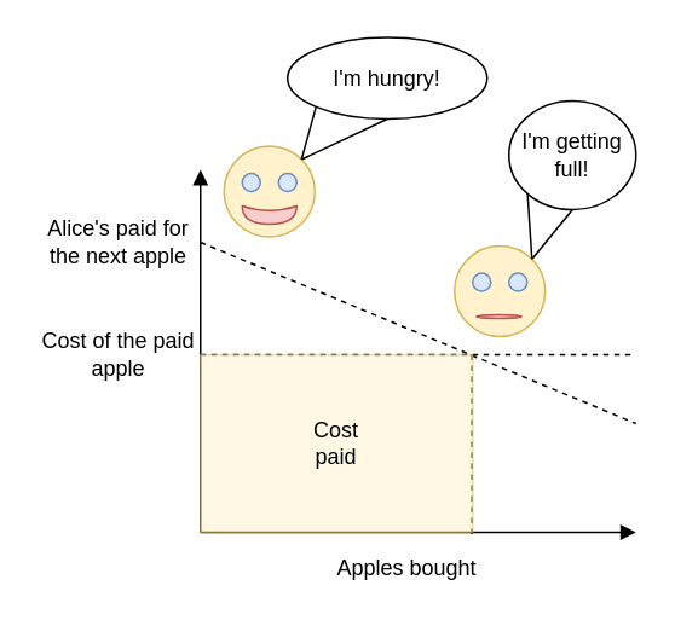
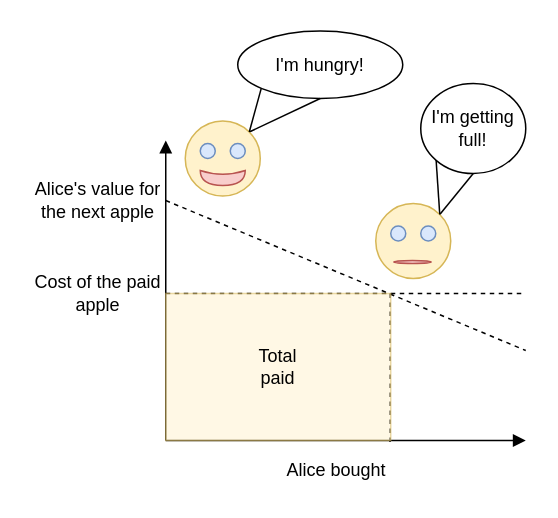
- <mxCell id="22" value="Alice's paid for the next apple" style="text;html=1;strokeColor=none;fillColor=none;align=center;verticalAlign=middle;whiteSpace=wrap;rounded=0;" vertex="1" parent="1"><mxGeometry x="20" y="123" width="90" height="20" as="geometry" /></mxCell>
+ <mxCell id="22" value="Alice's value for the next apple" style="text;html=1;strokeColor=none;fillColor=none;align=center;verticalAlign=middle;whiteSpace=wrap;rounded=0;" vertex="1" parent="1"><mxGeometry x="20" y="123" width="90" height="20" as="geometry" /></mxCell>
- <mxCell id="24" value="&lt;div&gt;Cost&lt;/div&gt;&lt;div&gt;paid&lt;br&gt;&lt;/div&gt;" style="rounded=0;whiteSpace=wrap;html=1;fillColor=#fff2cc;strokeColor=#d6b656;opacity=50;" vertex="1" parent="1"><mxGeometry x="110" y="195" width="150" height="98" as="geometry" /></mxCell>
+ <mxCell id="24" value="&lt;div&gt;Total&lt;/div&gt;&lt;div&gt;paid&lt;br&gt;&lt;/div&gt;" style="rounded=0;whiteSpace=wrap;html=1;fillColor=#fff2cc;strokeColor=#d6b656;opacity=50;" vertex="1" parent="1"><mxGeometry x="110" y="195" width="150" height="98" as="geometry" /></mxCell>
- <mxCell id="20" value="Apples bought" style="text;html=1;strokeColor=none;fillColor=none;align=center;verticalAlign=middle;whiteSpace=wrap;rounded=0;" vertex="1" parent="1"><mxGeometry x="158" y="303" width="132" height="20" as="geometry" /></mxCell>
+ <mxCell id="20" value="Alice bought" style="text;html=1;strokeColor=none;fillColor=none;align=center;verticalAlign=middle;whiteSpace=wrap;rounded=0;" vertex="1" parent="1"><mxGeometry x="158" y="303" width="132" height="20" as="geometry" /></mxCell>
